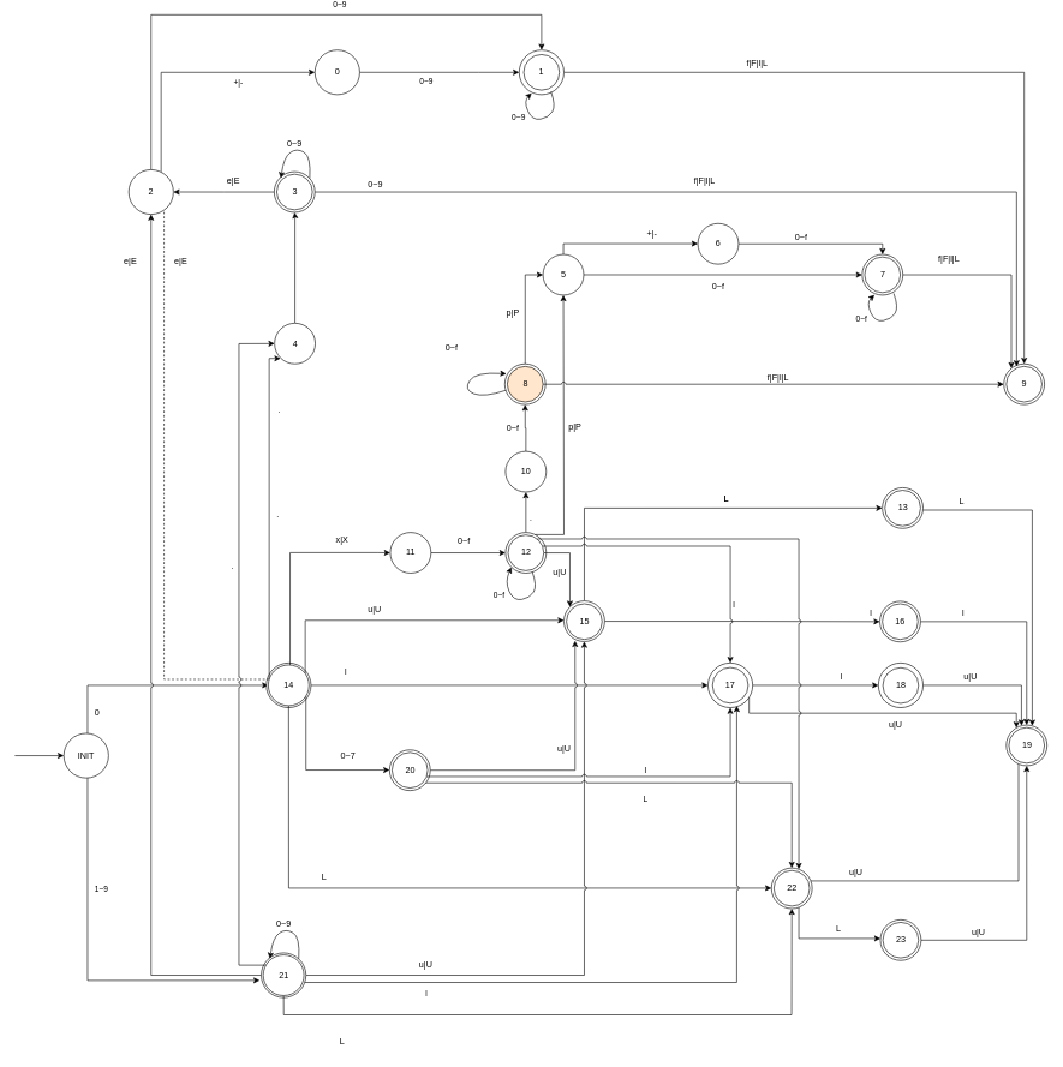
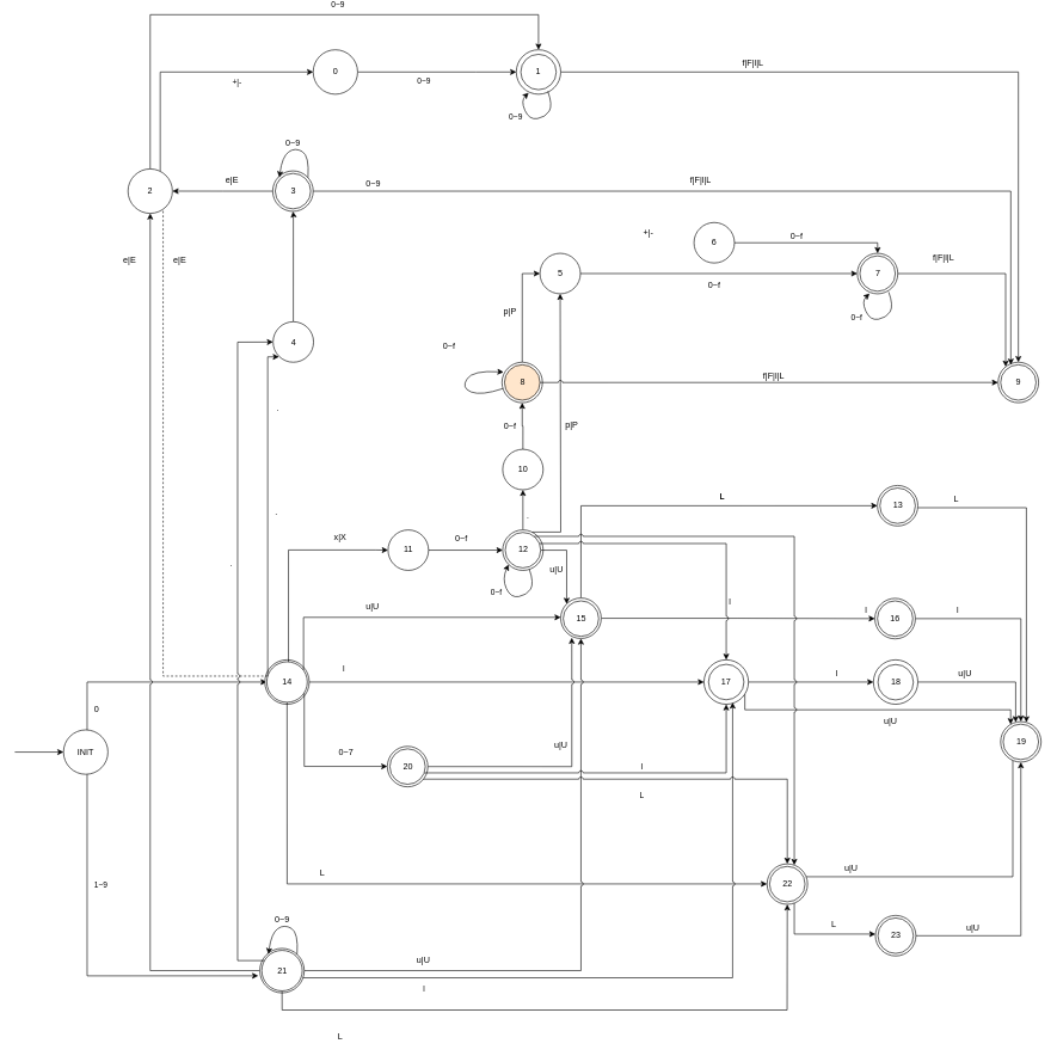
- <mxCell id="99" style="edgeStyle=orthogonalEdgeStyle;rounded=0;orthogonalLoop=1;jettySize=auto;html=1;" edge="1" parent="1" source="100" target="112"><mxGeometry relative="1" as="geometry"><Array as="points"><mxPoint x="781" y="338" /></Array></mxGeometry></mxCell>
